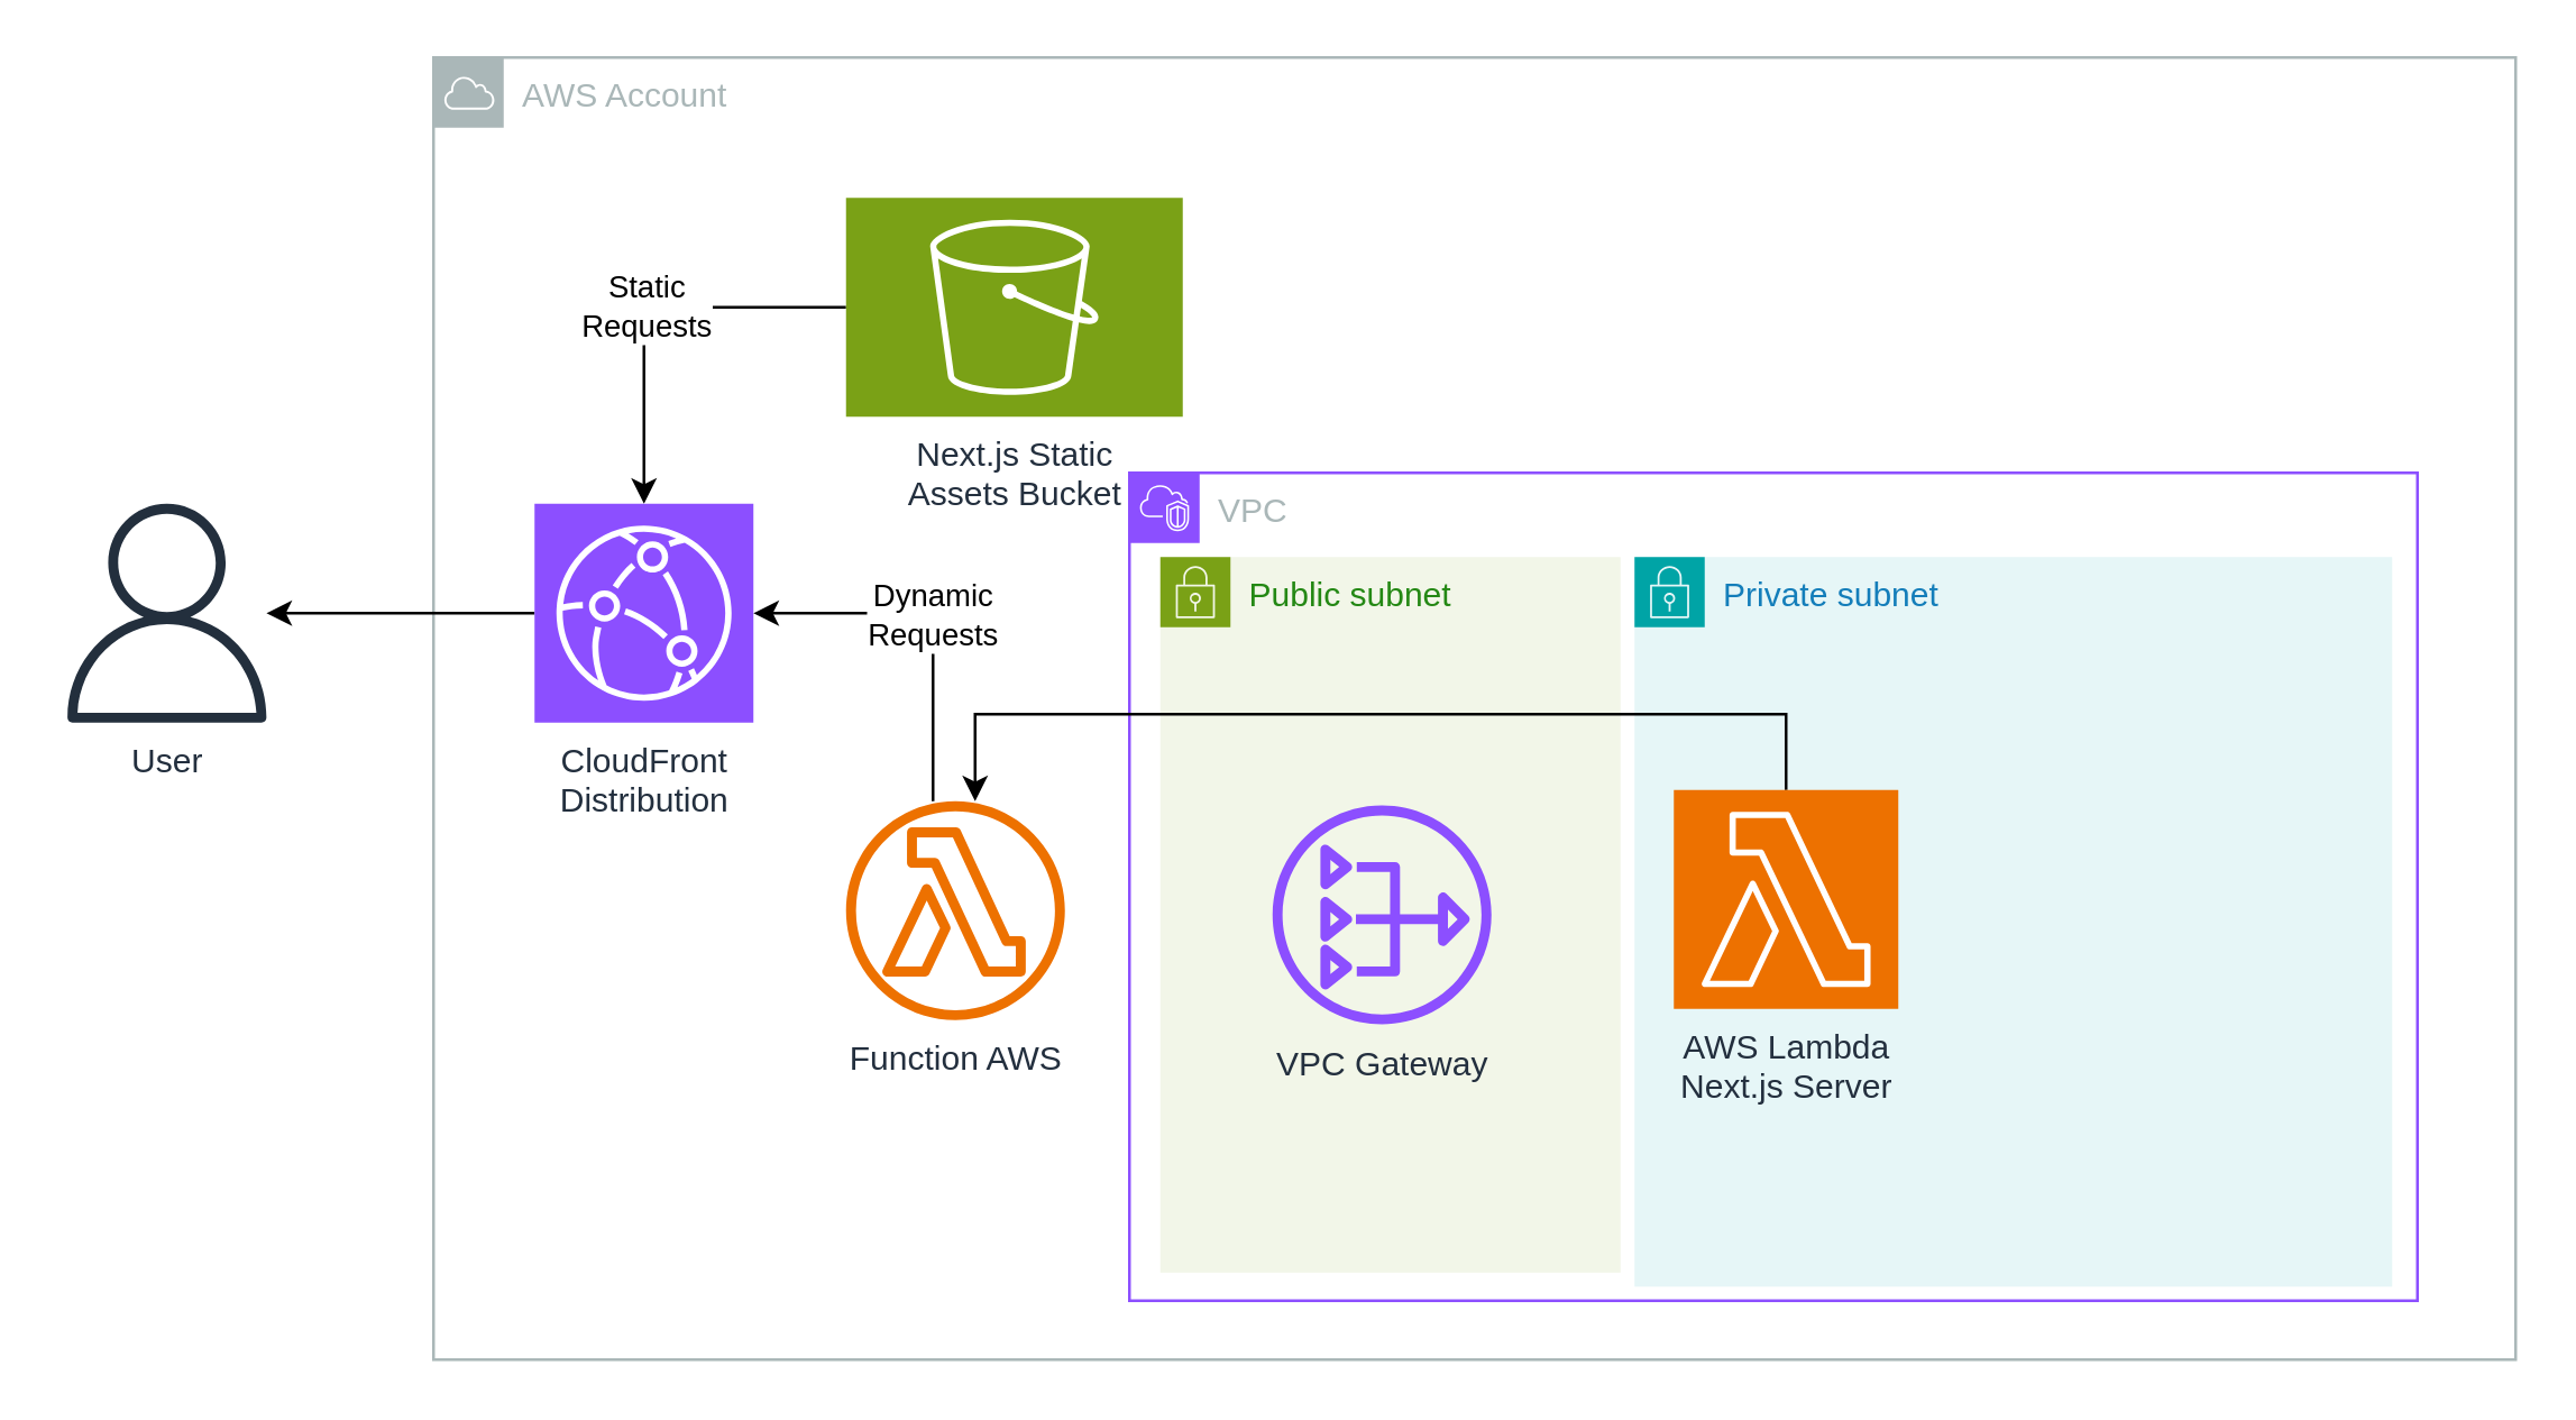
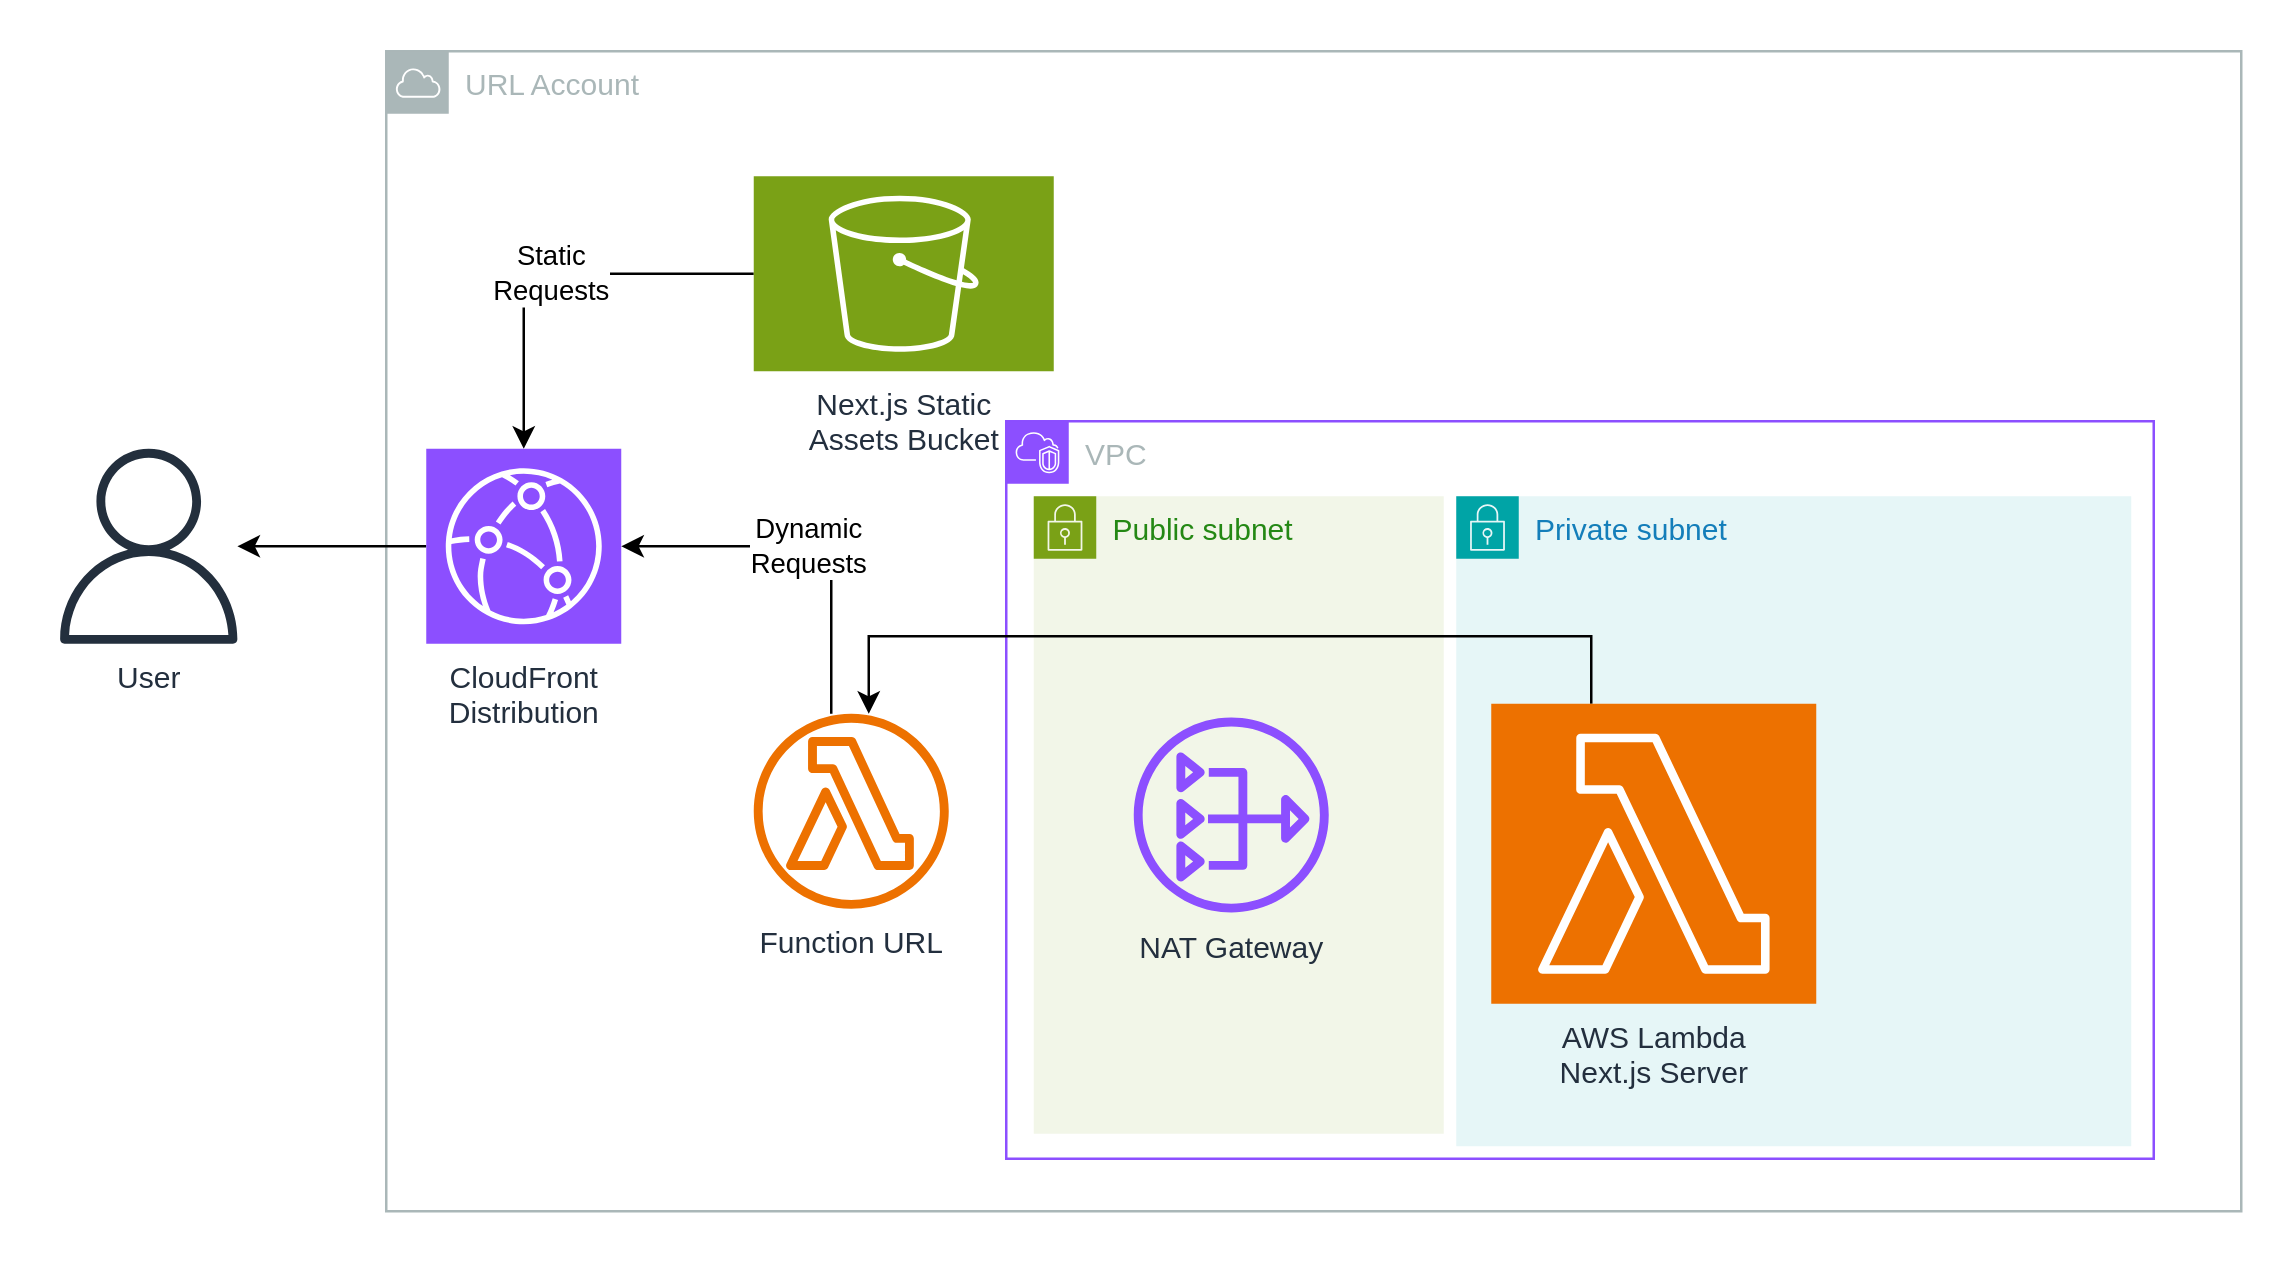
- <mxCell id="2" value="AWS Account" style="sketch=0;outlineConnect=0;gradientColor=none;html=1;whiteSpace=wrap;fontSize=12;fontStyle=0;shape=mxgraph.aws4.group;grIcon=mxgraph.aws4.group_aws_cloud;strokeColor=#AAB7B8;fillColor=none;verticalAlign=top;align=left;spacingLeft=30;fontColor=#AAB7B8;dashed=0;" parent="1" vertex="1"><mxGeometry x="154" y="20" width="742" height="464" as="geometry" /></mxCell>
+ <mxCell id="2" value="URL Account" style="sketch=0;outlineConnect=0;gradientColor=none;html=1;whiteSpace=wrap;fontSize=12;fontStyle=0;shape=mxgraph.aws4.group;grIcon=mxgraph.aws4.group_aws_cloud;strokeColor=#AAB7B8;fillColor=none;verticalAlign=top;align=left;spacingLeft=30;fontColor=#AAB7B8;dashed=0;" parent="1" vertex="1"><mxGeometry x="154" y="20" width="742" height="464" as="geometry" /></mxCell>
- <mxCell id="9" value="CloudFront&lt;div&gt;Distribution&lt;/div&gt;" style="sketch=0;points=[[0,0,0],[0.25,0,0],[0.5,0,0],[0.75,0,0],[1,0,0],[0,1,0],[0.25,1,0],[0.5,1,0],[0.75,1,0],[1,1,0],[0,0.25,0],[0,0.5,0],[0,0.75,0],[1,0.25,0],[1,0.5,0],[1,0.75,0]];outlineConnect=0;fontColor=#232F3E;fillColor=#8C4FFF;strokeColor=#ffffff;dashed=0;verticalLabelPosition=bottom;verticalAlign=top;align=center;html=1;fontSize=12;fontStyle=0;aspect=fixed;shape=mxgraph.aws4.resourceIcon;resIcon=mxgraph.aws4.cloudfront;" parent="1" vertex="1"><mxGeometry x="190" y="179" width="78" height="78" as="geometry" /></mxCell>
+ <mxCell id="9" value="CloudFront&lt;div&gt;Distribution&lt;/div&gt;" style="sketch=0;points=[[0,0,0],[0.25,0,0],[0.5,0,0],[0.75,0,0],[1,0,0],[0,1,0],[0.25,1,0],[0.5,1,0],[0.75,1,0],[1,1,0],[0,0.25,0],[0,0.5,0],[0,0.75,0],[1,0.25,0],[1,0.5,0],[1,0.75,0]];outlineConnect=0;fontColor=#232F3E;fillColor=#8C4FFF;strokeColor=#ffffff;dashed=0;verticalLabelPosition=bottom;verticalAlign=top;align=center;html=1;fontSize=12;fontStyle=0;aspect=fixed;shape=mxgraph.aws4.resourceIcon;resIcon=mxgraph.aws4.cloudfront;" parent="1" vertex="1"><mxGeometry x="170" y="179" width="78" height="78" as="geometry" /></mxCell>
- <mxCell id="14" value="AWS Lambda&lt;div&gt;Next.js Server&lt;/div&gt;" style="sketch=0;points=[[0,0,0],[0.25,0,0],[0.5,0,0],[0.75,0,0],[1,0,0],[0,1,0],[0.25,1,0],[0.5,1,0],[0.75,1,0],[1,1,0],[0,0.25,0],[0,0.5,0],[0,0.75,0],[1,0.25,0],[1,0.5,0],[1,0.75,0]];outlineConnect=0;fontColor=#232F3E;fillColor=#ED7100;strokeColor=#ffffff;dashed=0;verticalLabelPosition=bottom;verticalAlign=top;align=center;html=1;fontSize=12;fontStyle=0;aspect=fixed;shape=mxgraph.aws4.resourceIcon;resIcon=mxgraph.aws4.lambda;" parent="1" vertex="1"><mxGeometry x="596" y="281" width="80" height="78" as="geometry" /></mxCell>
+ <mxCell id="14" value="AWS Lambda&lt;div&gt;Next.js Server&lt;/div&gt;" style="sketch=0;points=[[0,0,0],[0.25,0,0],[0.5,0,0],[0.75,0,0],[1,0,0],[0,1,0],[0.25,1,0],[0.5,1,0],[0.75,1,0],[1,1,0],[0,0.25,0],[0,0.5,0],[0,0.75,0],[1,0.25,0],[1,0.5,0],[1,0.75,0]];outlineConnect=0;fontColor=#232F3E;fillColor=#ED7100;strokeColor=#ffffff;dashed=0;verticalLabelPosition=bottom;verticalAlign=top;align=center;html=1;fontSize=12;fontStyle=0;aspect=fixed;shape=mxgraph.aws4.resourceIcon;resIcon=mxgraph.aws4.lambda;" parent="1" vertex="1"><mxGeometry x="596" y="281" width="130" height="120" as="geometry" /></mxCell>
- <mxCell id="11" value="Function AWS" style="sketch=0;outlineConnect=0;fontColor=#232F3E;gradientColor=none;fillColor=#ED7100;strokeColor=none;dashed=0;verticalLabelPosition=bottom;verticalAlign=top;align=center;html=1;fontSize=12;fontStyle=0;aspect=fixed;pointerEvents=1;shape=mxgraph.aws4.lambda_function;" parent="1" vertex="1"><mxGeometry x="301" y="285" width="78" height="78" as="geometry" /></mxCell>
+ <mxCell id="11" value="Function URL" style="sketch=0;outlineConnect=0;fontColor=#232F3E;gradientColor=none;fillColor=#ED7100;strokeColor=none;dashed=0;verticalLabelPosition=bottom;verticalAlign=top;align=center;html=1;fontSize=12;fontStyle=0;aspect=fixed;pointerEvents=1;shape=mxgraph.aws4.lambda_function;" parent="1" vertex="1"><mxGeometry x="301" y="285" width="78" height="78" as="geometry" /></mxCell>
- <mxCell id="12" value="VPC Gateway" style="sketch=0;outlineConnect=0;fontColor=#232F3E;gradientColor=none;fillColor=#8C4FFF;strokeColor=none;dashed=0;verticalLabelPosition=bottom;verticalAlign=top;align=center;html=1;fontSize=12;fontStyle=0;aspect=fixed;pointerEvents=1;shape=mxgraph.aws4.nat_gateway;" vertex="1" parent="1"><mxGeometry x="453" y="286.5" width="78" height="78" as="geometry" /></mxCell>
+ <mxCell id="12" value="NAT Gateway" style="sketch=0;outlineConnect=0;fontColor=#232F3E;gradientColor=none;fillColor=#8C4FFF;strokeColor=none;dashed=0;verticalLabelPosition=bottom;verticalAlign=top;align=center;html=1;fontSize=12;fontStyle=0;aspect=fixed;pointerEvents=1;shape=mxgraph.aws4.nat_gateway;" vertex="1" parent="1"><mxGeometry x="453" y="286.5" width="78" height="78" as="geometry" /></mxCell>
